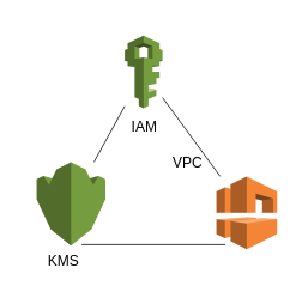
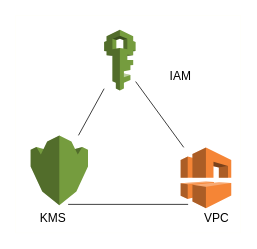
- <mxCell id="6" value="IAM" style="text;html=1;strokeColor=none;fillColor=none;align=center;verticalAlign=middle;whiteSpace=wrap;rounded=0;fontSize=16;" parent="1" vertex="1"><mxGeometry x="140" y="130" width="40" height="20" as="geometry" /></mxCell>
+ <mxCell id="6" value="IAM" style="text;html=1;strokeColor=none;fillColor=none;align=center;verticalAlign=middle;whiteSpace=wrap;rounded=0;fontSize=16;" parent="1" vertex="1"><mxGeometry x="220" y="90" width="40" height="20" as="geometry" /></mxCell>
- <mxCell id="8" value="VPC" style="text;html=1;strokeColor=none;fillColor=none;align=center;verticalAlign=middle;whiteSpace=wrap;rounded=0;fontSize=16;" parent="1" vertex="1"><mxGeometry x="187.5" y="170" width="40" height="20" as="geometry" /></mxCell>
+ <mxCell id="8" value="VPC" style="text;html=1;strokeColor=none;fillColor=none;align=center;verticalAlign=middle;whiteSpace=wrap;rounded=0;fontSize=16;" parent="1" vertex="1"><mxGeometry x="267.5" y="280" width="40" height="20" as="geometry" /></mxCell>
